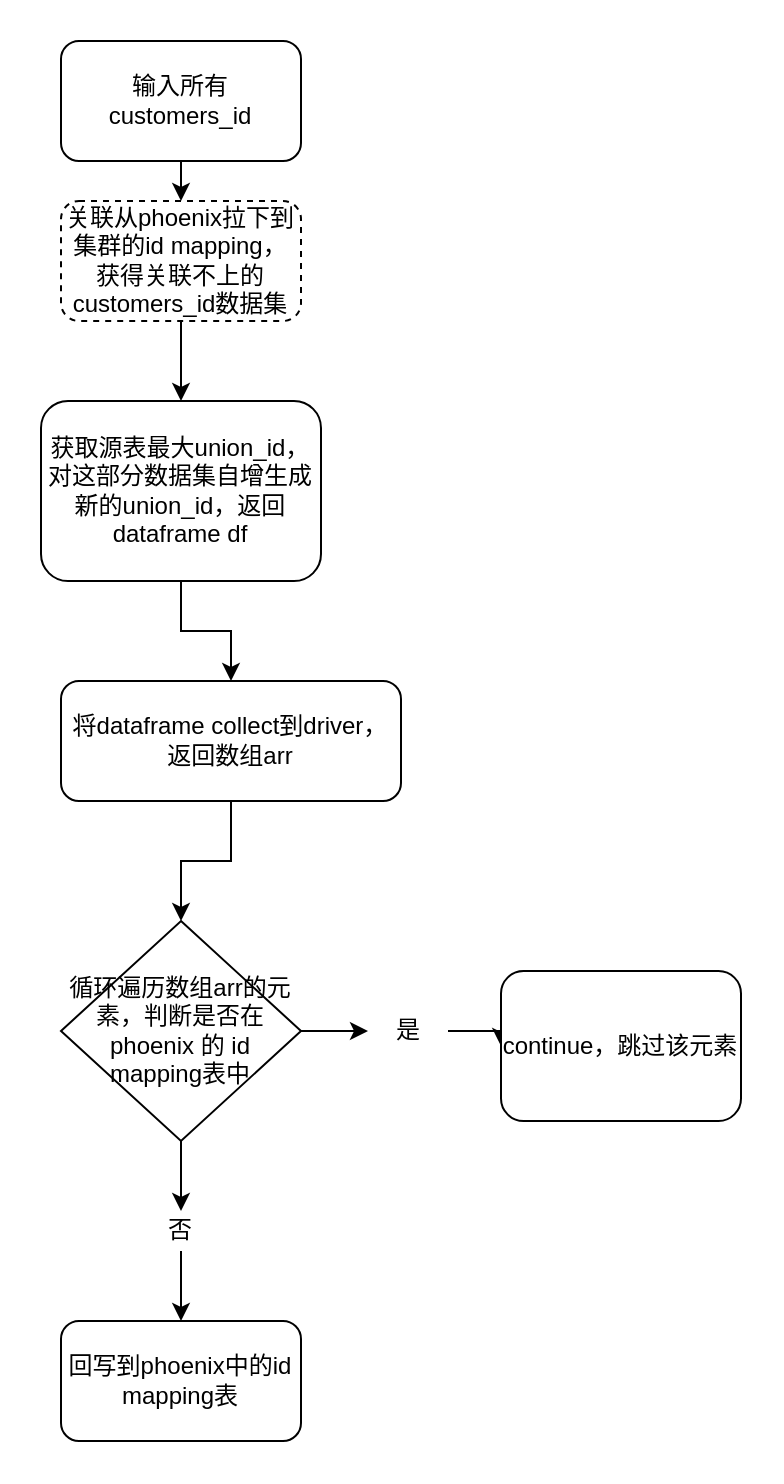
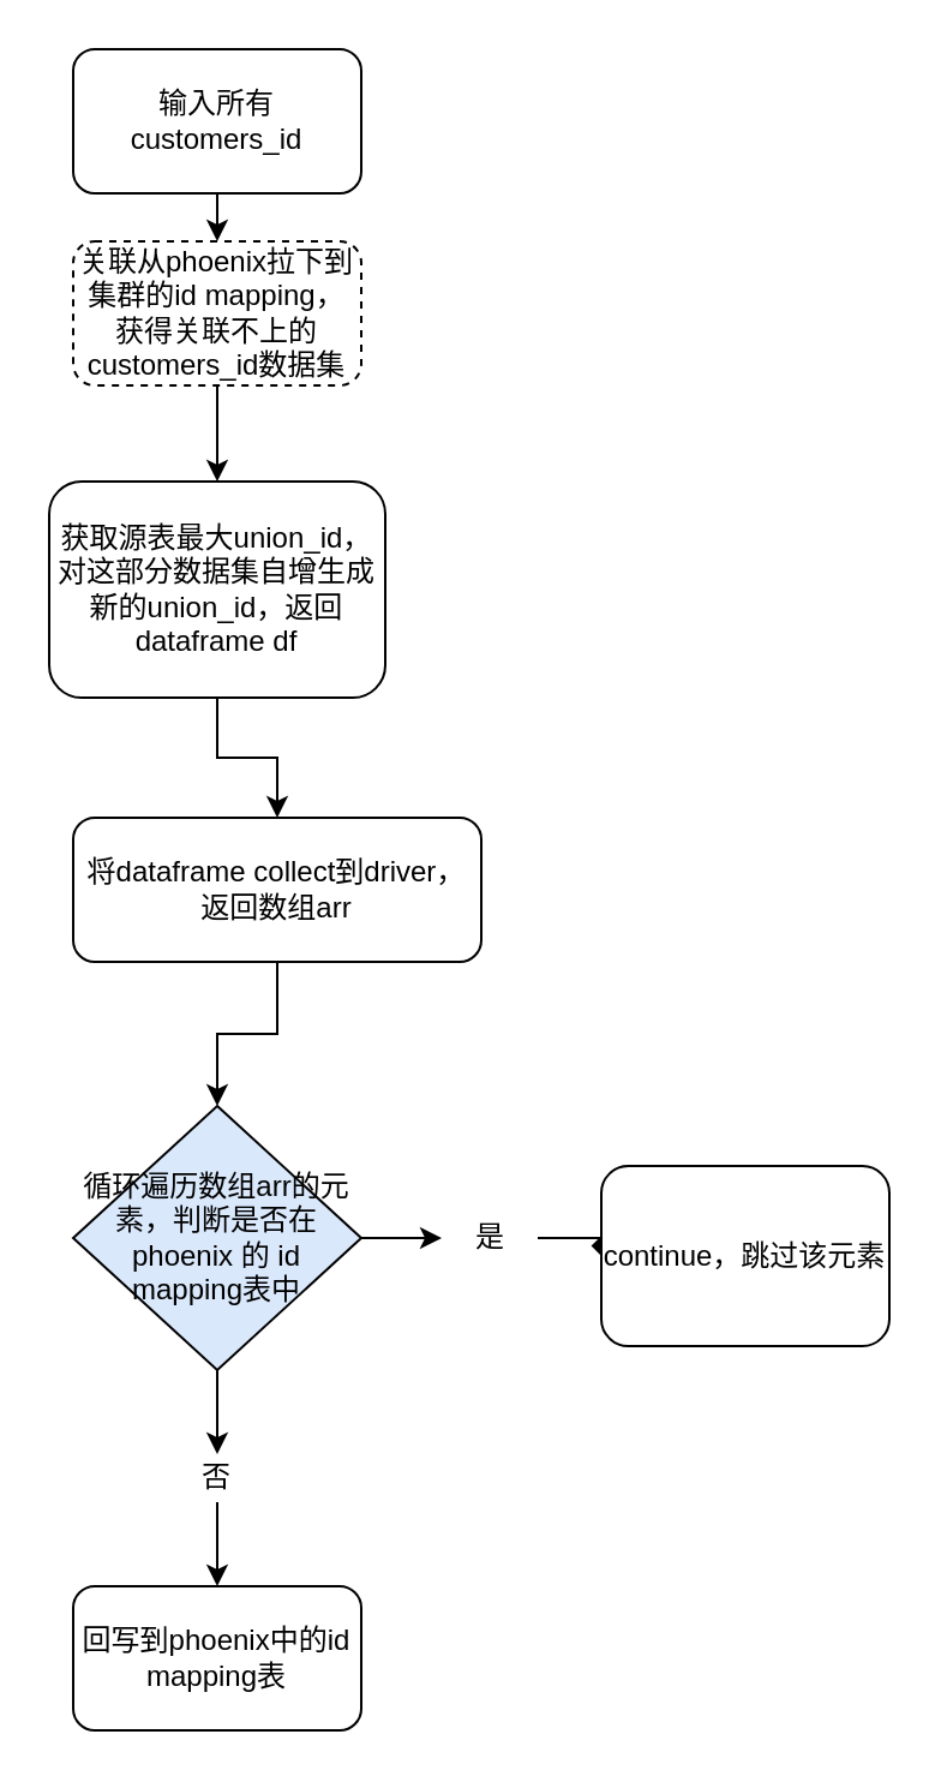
- <mxCell id="6" value="循环遍历数组arr的元素，判断是否在phoenix 的 id mapping表中" style="rhombus;whiteSpace=wrap;html=1;" vertex="1" parent="1"><mxGeometry x="30" y="460" width="120" height="110" as="geometry" /></mxCell>
+ <mxCell id="6" value="循环遍历数组arr的元素，判断是否在phoenix 的 id mapping表中" style="rhombus;whiteSpace=wrap;html=1;fillColor=#dae8fc;" vertex="1" parent="1"><mxGeometry x="30" y="460" width="120" height="110" as="geometry" /></mxCell>
- <mxCell id="5" style="edgeStyle=orthogonalEdgeStyle;rounded=0;orthogonalLoop=1;jettySize=auto;html=1;exitX=1;exitY=0.5;exitDx=0;exitDy=0;entryX=0;entryY=0.5;entryDx=0;entryDy=0;" edge="1" parent="1" source="15" target="10"><mxGeometry relative="1" as="geometry" /></mxCell>
+ <mxCell id="5" style="edgeStyle=orthogonalEdgeStyle;rounded=0;orthogonalLoop=1;jettySize=auto;html=1;exitX=1;exitY=0.5;exitDx=0;exitDy=0;entryX=0;entryY=0.5;entryDx=0;entryDy=0;endArrow=diamond;" edge="1" parent="1" source="15" target="10"><mxGeometry relative="1" as="geometry" /></mxCell>
